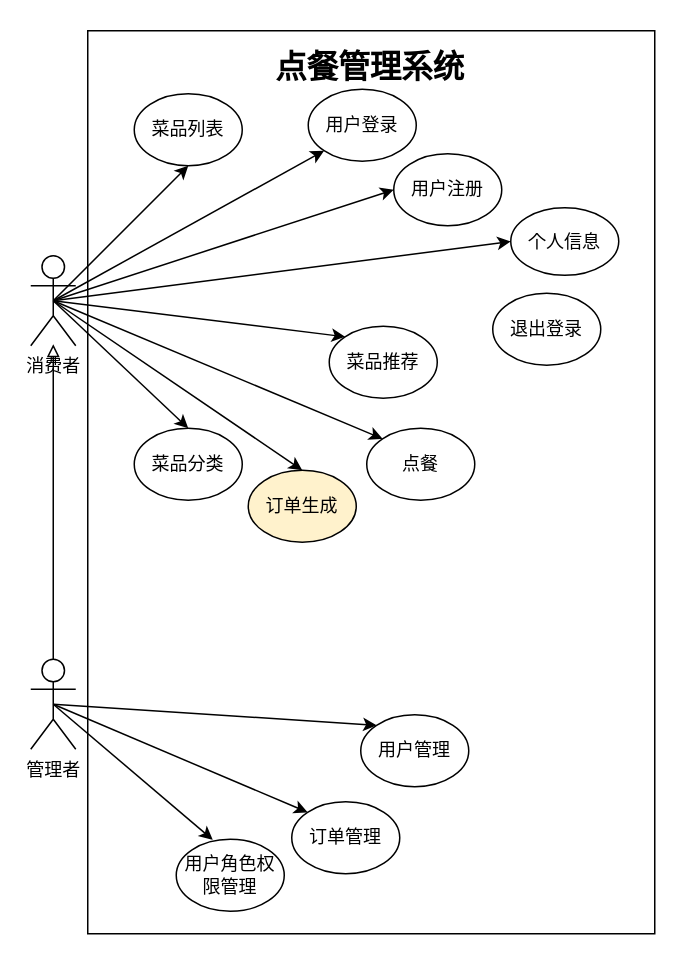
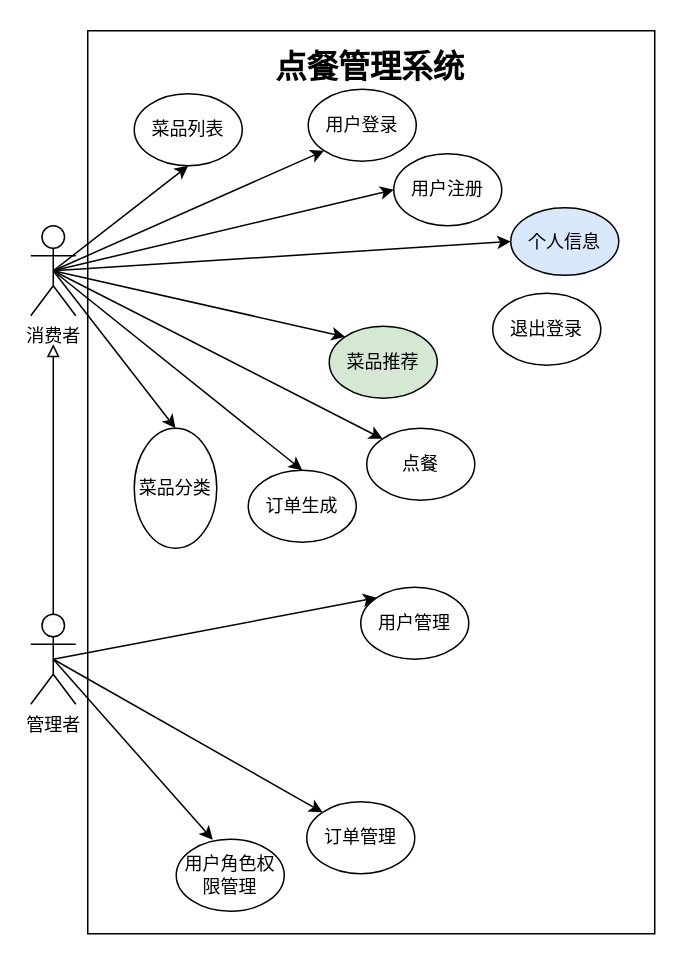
- <mxCell id="8" value="个人信息" style="ellipse;whiteSpace=wrap;html=1;" vertex="1" parent="1"><mxGeometry x="340" y="138" width="72" height="45" as="geometry" /></mxCell>
+ <mxCell id="8" value="个人信息" style="ellipse;whiteSpace=wrap;html=1;fillColor=#dae8fc;" vertex="1" parent="1"><mxGeometry x="340" y="138" width="72" height="45" as="geometry" /></mxCell>
- <mxCell id="3" value="消费者" style="shape=umlActor;verticalLabelPosition=bottom;verticalAlign=top;html=1;outlineConnect=0;" vertex="1" parent="1"><mxGeometry x="20" y="170" width="30" height="60" as="geometry" /></mxCell>
+ <mxCell id="3" value="消费者" style="shape=umlActor;verticalLabelPosition=bottom;verticalAlign=top;html=1;outlineConnect=0;" vertex="1" parent="1"><mxGeometry x="20" y="150" width="30" height="60" as="geometry" /></mxCell>
- <mxCell id="10" value="菜品推荐" style="ellipse;whiteSpace=wrap;html=1;" vertex="1" parent="1"><mxGeometry x="219" y="217" width="72" height="48" as="geometry" /></mxCell>
+ <mxCell id="10" value="菜品推荐" style="ellipse;whiteSpace=wrap;html=1;fillColor=#d5e8d4;" vertex="1" parent="1"><mxGeometry x="219" y="217" width="72" height="48" as="geometry" /></mxCell>
- <mxCell id="13" value="菜品分类" style="ellipse;whiteSpace=wrap;html=1;" vertex="1" parent="1"><mxGeometry x="89" y="285" width="72" height="48" as="geometry" /></mxCell>
+ <mxCell id="13" value="菜品分类" style="ellipse;whiteSpace=wrap;html=1;" vertex="1" parent="1"><mxGeometry x="89" y="285" width="55" height="80" as="geometry" /></mxCell>
- <mxCell id="12" value="订单生成" style="ellipse;whiteSpace=wrap;html=1;fillColor=#fff2cc;" vertex="1" parent="1"><mxGeometry x="165" y="313" width="72" height="48" as="geometry" /></mxCell>
+ <mxCell id="12" value="订单生成" style="ellipse;whiteSpace=wrap;html=1;" vertex="1" parent="1"><mxGeometry x="165" y="313" width="72" height="48" as="geometry" /></mxCell>
- <mxCell id="4" value="管理者" style="shape=umlActor;verticalLabelPosition=bottom;verticalAlign=top;html=1;outlineConnect=0;" vertex="1" parent="1"><mxGeometry x="20" y="439" width="30" height="60" as="geometry" /></mxCell>
+ <mxCell id="4" value="管理者" style="shape=umlActor;verticalLabelPosition=bottom;verticalAlign=top;html=1;outlineConnect=0;" vertex="1" parent="1"><mxGeometry x="20" y="409" width="30" height="60" as="geometry" /></mxCell>
- <mxCell id="23" value="用户管理" style="ellipse;whiteSpace=wrap;html=1;" vertex="1" parent="1"><mxGeometry x="240" y="476" width="72" height="48" as="geometry" /></mxCell>
+ <mxCell id="23" value="用户管理" style="ellipse;whiteSpace=wrap;html=1;" vertex="1" parent="1"><mxGeometry x="240" y="391" width="72" height="48" as="geometry" /></mxCell>
- <mxCell id="24" value="订单管理" style="ellipse;whiteSpace=wrap;html=1;" vertex="1" parent="1"><mxGeometry x="194" y="534" width="72" height="48" as="geometry" /></mxCell>
+ <mxCell id="24" value="订单管理" style="ellipse;whiteSpace=wrap;html=1;" vertex="1" parent="1"><mxGeometry x="204" y="534" width="72" height="48" as="geometry" /></mxCell>
